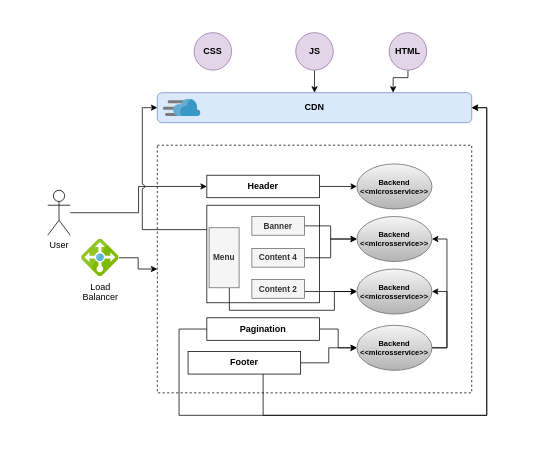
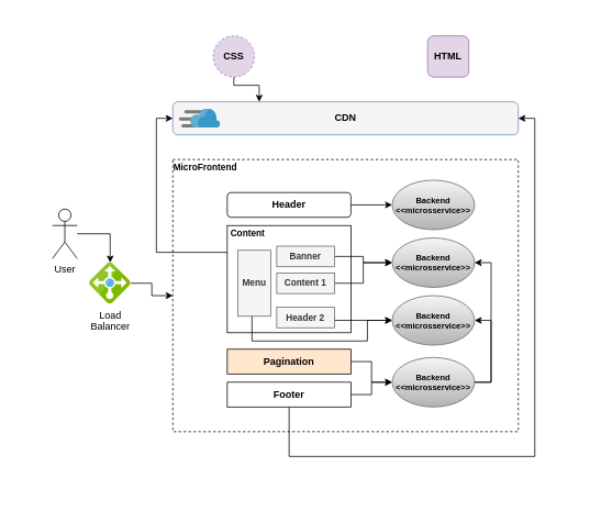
- <mxCell id="22" value="CSS" style="ellipse;whiteSpace=wrap;html=1;aspect=fixed;fontSize=12;fillColor=#e1d5e7;strokeColor=#9673a6;fontStyle=1" vertex="1" parent="1"><mxGeometry x="258" y="43" width="50" height="50" as="geometry" /></mxCell>
+ <mxCell id="22" value="CSS" style="ellipse;whiteSpace=wrap;html=1;aspect=fixed;fontSize=12;fillColor=#e1d5e7;strokeColor=#9673a6;fontStyle=1;dashed=1;" vertex="1" parent="1"><mxGeometry x="258" y="43" width="50" height="50" as="geometry" /></mxCell>
- <mxCell id="24" value="JS" style="ellipse;whiteSpace=wrap;html=1;aspect=fixed;fontSize=12;fillColor=#e1d5e7;strokeColor=#9673a6;fontStyle=1" vertex="1" parent="1"><mxGeometry x="393.5" y="43" width="50" height="50" as="geometry" /></mxCell>
- <mxCell id="26" value="HTML" style="ellipse;whiteSpace=wrap;html=1;aspect=fixed;fontSize=12;fillColor=#e1d5e7;strokeColor=#9673a6;fontStyle=1" vertex="1" parent="1"><mxGeometry x="518" y="43" width="50" height="50" as="geometry" /></mxCell>
+ <mxCell id="26" value="HTML" style="whiteSpace=wrap;html=1;aspect=fixed;fontSize=12;fillColor=#e1d5e7;strokeColor=#9673a6;fontStyle=1;rounded=1;" vertex="1" parent="1"><mxGeometry x="518" y="43" width="50" height="50" as="geometry" /></mxCell>
+ <mxCell id="21" style="edgeStyle=orthogonalEdgeStyle;rounded=0;jumpStyle=arc;orthogonalLoop=1;jettySize=auto;html=1;entryX=0.25;entryY=0;entryDx=0;entryDy=0;fontSize=11;" edge="1" parent="1" source="22" target="41"><mxGeometry relative="1" as="geometry"><Array as="points"><mxPoint x="283" y="103" /><mxPoint x="314" y="103" /></Array></mxGeometry></mxCell>
- <mxCell id="23" style="edgeStyle=orthogonalEdgeStyle;rounded=0;jumpStyle=arc;orthogonalLoop=1;jettySize=auto;html=1;fontSize=11;" edge="1" parent="1" source="24" target="41"><mxGeometry relative="1" as="geometry"><Array as="points"><mxPoint x="419" y="83" /><mxPoint x="419" y="83" /></Array></mxGeometry></mxCell>
- <mxCell id="25" style="edgeStyle=orthogonalEdgeStyle;rounded=0;jumpStyle=arc;orthogonalLoop=1;jettySize=auto;html=1;entryX=0.75;entryY=0;entryDx=0;entryDy=0;fontSize=11;" edge="1" parent="1" source="26" target="41"><mxGeometry relative="1" as="geometry"><Array as="points"><mxPoint x="543" y="103" /><mxPoint x="523" y="103" /></Array></mxGeometry></mxCell>
- <mxCell id="41" value="CDN" style="rounded=1;whiteSpace=wrap;html=1;fontSize=12;fillColor=#dae8fc;strokeColor=#6c8ebf;fontStyle=1" vertex="1" parent="40"><mxGeometry width="419" height="40" as="geometry" /></mxCell>
+ <mxCell id="41" value="CDN" style="rounded=1;whiteSpace=wrap;html=1;fontSize=12;fillColor=#f5f5f5;strokeColor=#6c8ebf;fontStyle=1;" vertex="1" parent="40"><mxGeometry width="419" height="40" as="geometry" /></mxCell>
+ <mxCell id="15" value="MicroFrontend" style="text;html=1;strokeColor=none;fillColor=none;align=center;verticalAlign=middle;whiteSpace=wrap;rounded=0;dashed=1;fontStyle=1;fontSize=11;" vertex="1" parent="1"><mxGeometry x="209" y="193" width="79" height="20" as="geometry" /></mxCell>
- <mxCell id="11" value="Header" style="rounded=0;whiteSpace=wrap;html=1;fontStyle=1" vertex="1" parent="1"><mxGeometry x="275" y="233" width="150" height="30" as="geometry" /></mxCell>
+ <mxCell id="11" value="Header" style="whiteSpace=wrap;html=1;fontStyle=1;rounded=1;" vertex="1" parent="1"><mxGeometry x="275" y="233" width="150" height="30" as="geometry" /></mxCell>
- <mxCell id="5" style="edgeStyle=orthogonalEdgeStyle;rounded=0;orthogonalLoop=1;jettySize=auto;html=1;" edge="1" parent="1" source="6" target="11"><mxGeometry relative="1" as="geometry" /></mxCell>
+ <mxCell id="5" style="edgeStyle=orthogonalEdgeStyle;rounded=0;orthogonalLoop=1;jettySize=auto;html=1;" edge="1" parent="1" source="6" target="8"><mxGeometry relative="1" as="geometry" /></mxCell>
+ <mxCell id="27" value="Content" style="text;html=1;strokeColor=none;fillColor=none;align=center;verticalAlign=middle;whiteSpace=wrap;rounded=0;dashed=1;fontStyle=1;fontSize=11;" vertex="1" parent="1"><mxGeometry x="275" y="273" width="50" height="20" as="geometry" /></mxCell>
- <mxCell id="31" value="Banner" style="rounded=0;whiteSpace=wrap;html=1;fontSize=11;fillColor=#f5f5f5;fontStyle=1;strokeColor=#666666;fontColor=#333333;" vertex="1" parent="1"><mxGeometry x="335" y="288" width="70" height="25" as="geometry" /></mxCell>
+ <mxCell id="31" value="Banner" style="rounded=0;whiteSpace=wrap;html=1;fontSize=11;fillColor=#f5f5f5;fontStyle=1;strokeColor=#666666;fontColor=#333333;" vertex="1" parent="1"><mxGeometry x="335" y="298" width="70" height="25" as="geometry" /></mxCell>
- <mxCell id="29" value="Menu" style="rounded=0;whiteSpace=wrap;html=1;fontSize=11;fillColor=#f5f5f5;fontStyle=1;strokeColor=#666666;fontColor=#333333;" vertex="1" parent="1"><mxGeometry x="278" y="303" width="40" height="80" as="geometry" /></mxCell>
+ <mxCell id="29" value="Menu" style="rounded=0;whiteSpace=wrap;html=1;fontSize=11;fillColor=#f5f5f5;fontStyle=1;strokeColor=#666666;fontColor=#333333;" vertex="1" parent="1"><mxGeometry x="288" y="303" width="40" height="80" as="geometry" /></mxCell>
- <mxCell id="34" value="Content 4" style="rounded=0;whiteSpace=wrap;html=1;fontSize=11;fillColor=#f5f5f5;fontStyle=1;strokeColor=#666666;fontColor=#333333;" vertex="1" parent="1"><mxGeometry x="335" y="330.5" width="70" height="25" as="geometry" /></mxCell>
+ <mxCell id="34" value="Content 1" style="rounded=0;whiteSpace=wrap;html=1;fontSize=11;fillColor=#f5f5f5;fontStyle=1;strokeColor=#666666;fontColor=#333333;" vertex="1" parent="1"><mxGeometry x="335" y="330.5" width="70" height="25" as="geometry" /></mxCell>
- <mxCell id="36" value="Content 2" style="rounded=0;whiteSpace=wrap;html=1;fontSize=11;fillColor=#f5f5f5;fontStyle=1;strokeColor=#666666;fontColor=#333333;" vertex="1" parent="1"><mxGeometry x="335" y="372" width="70" height="25" as="geometry" /></mxCell>
+ <mxCell id="36" value="Header 2" style="rounded=0;whiteSpace=wrap;html=1;fontSize=11;fillColor=#f5f5f5;fontStyle=1;strokeColor=#666666;fontColor=#333333;" vertex="1" parent="1"><mxGeometry x="335" y="372" width="70" height="25" as="geometry" /></mxCell>
- <mxCell id="39" value="Pagination" style="rounded=0;whiteSpace=wrap;html=1;fontStyle=1" vertex="1" parent="1"><mxGeometry x="275" y="423" width="150" height="30" as="geometry" /></mxCell>
+ <mxCell id="39" value="Pagination" style="rounded=0;whiteSpace=wrap;html=1;fontStyle=1;fillColor=#ffe6cc;" vertex="1" parent="1"><mxGeometry x="275" y="423" width="150" height="30" as="geometry" /></mxCell>
- <mxCell id="14" value="Footer" style="rounded=0;whiteSpace=wrap;html=1;fontStyle=1" vertex="1" parent="1"><mxGeometry x="250" y="468" width="150" height="30" as="geometry" /></mxCell>
+ <mxCell id="14" value="Footer" style="rounded=0;whiteSpace=wrap;html=1;fontStyle=1" vertex="1" parent="1"><mxGeometry x="275" y="463" width="150" height="30" as="geometry" /></mxCell>
- <mxCell id="38" style="edgeStyle=orthogonalEdgeStyle;rounded=0;jumpStyle=arc;orthogonalLoop=1;jettySize=auto;html=1;entryX=1;entryY=0.5;entryDx=0;entryDy=0;fontSize=11;" edge="1" parent="1" source="39" target="41"><mxGeometry relative="1" as="geometry"><Array as="points"><mxPoint x="238" y="438" /><mxPoint x="238" y="553" /><mxPoint x="648" y="553" /><mxPoint x="648" y="143" /></Array></mxGeometry></mxCell>
